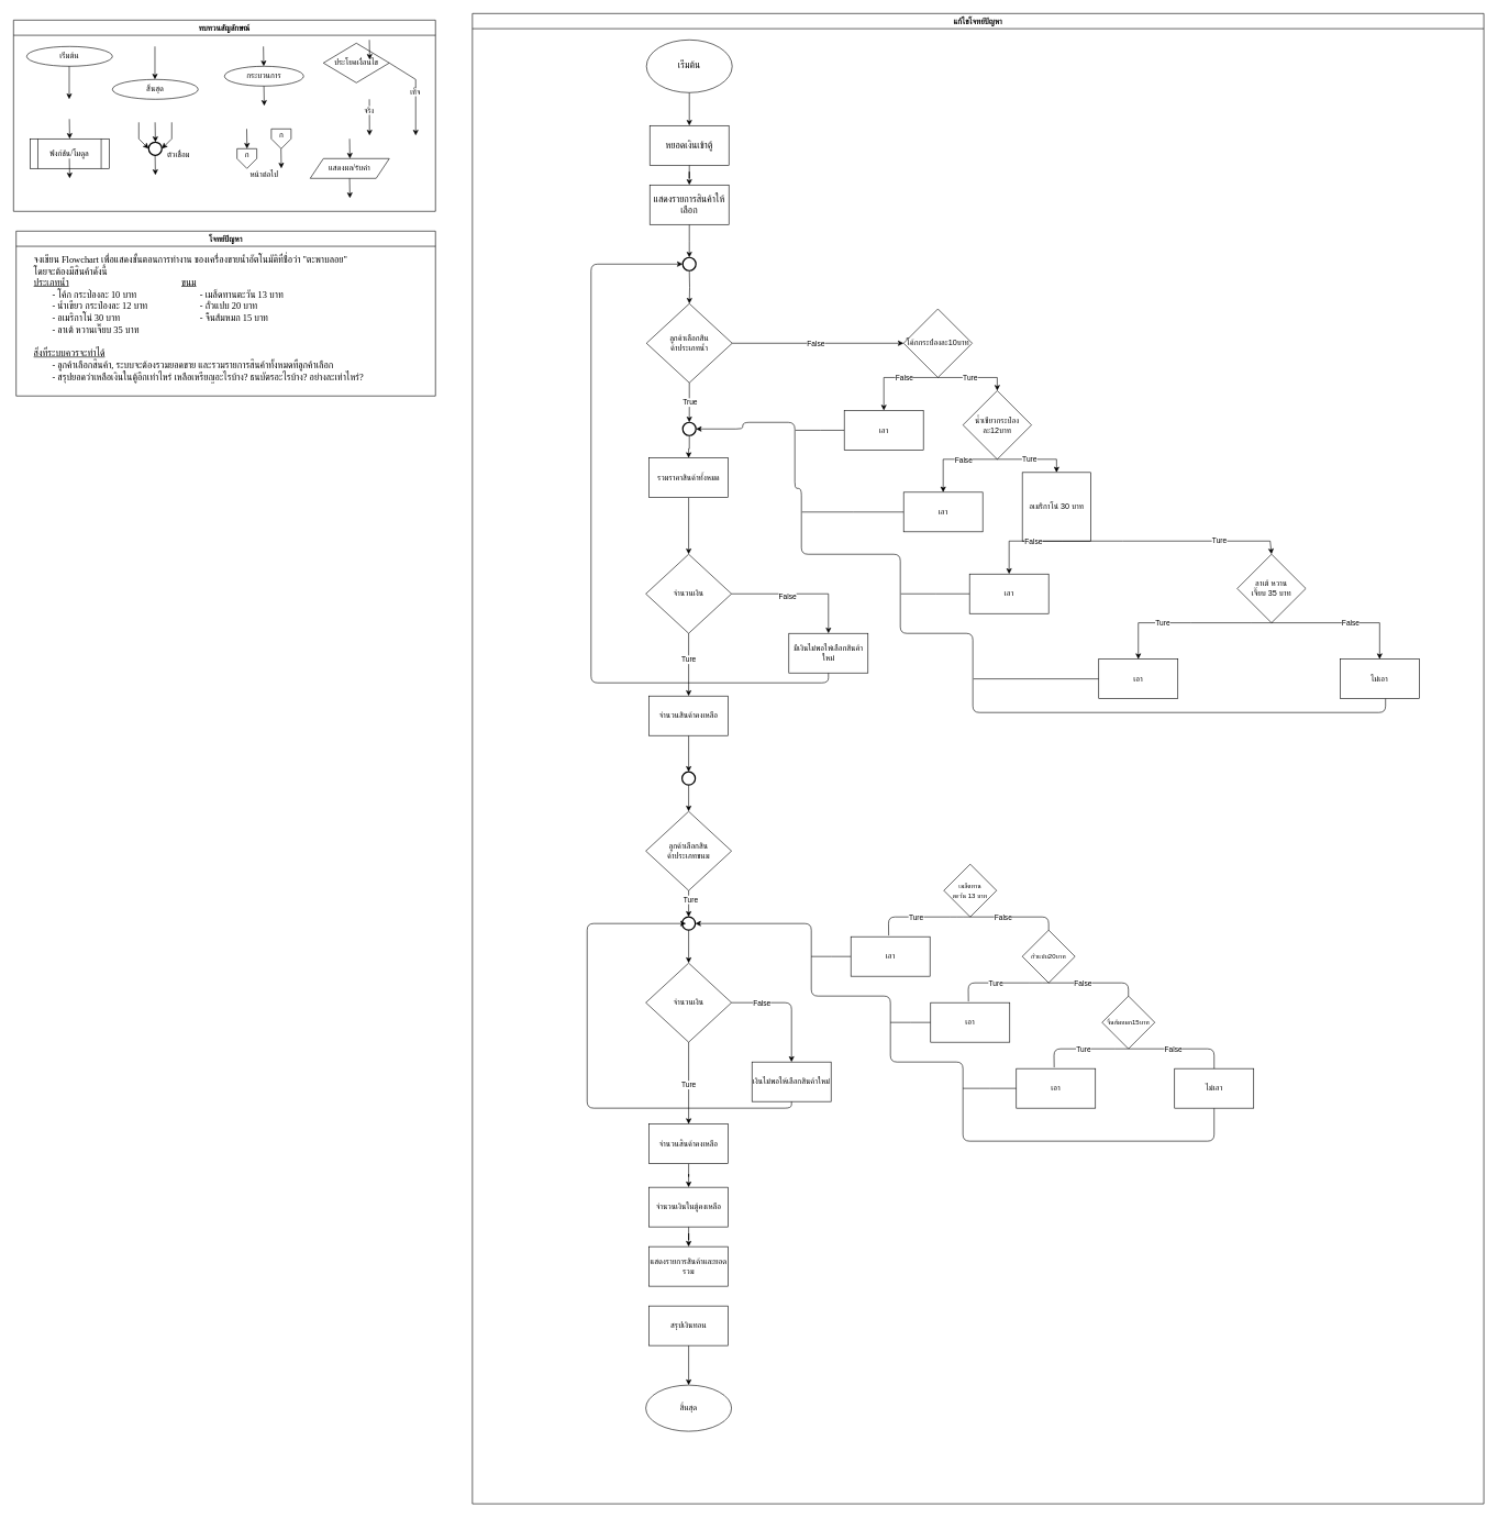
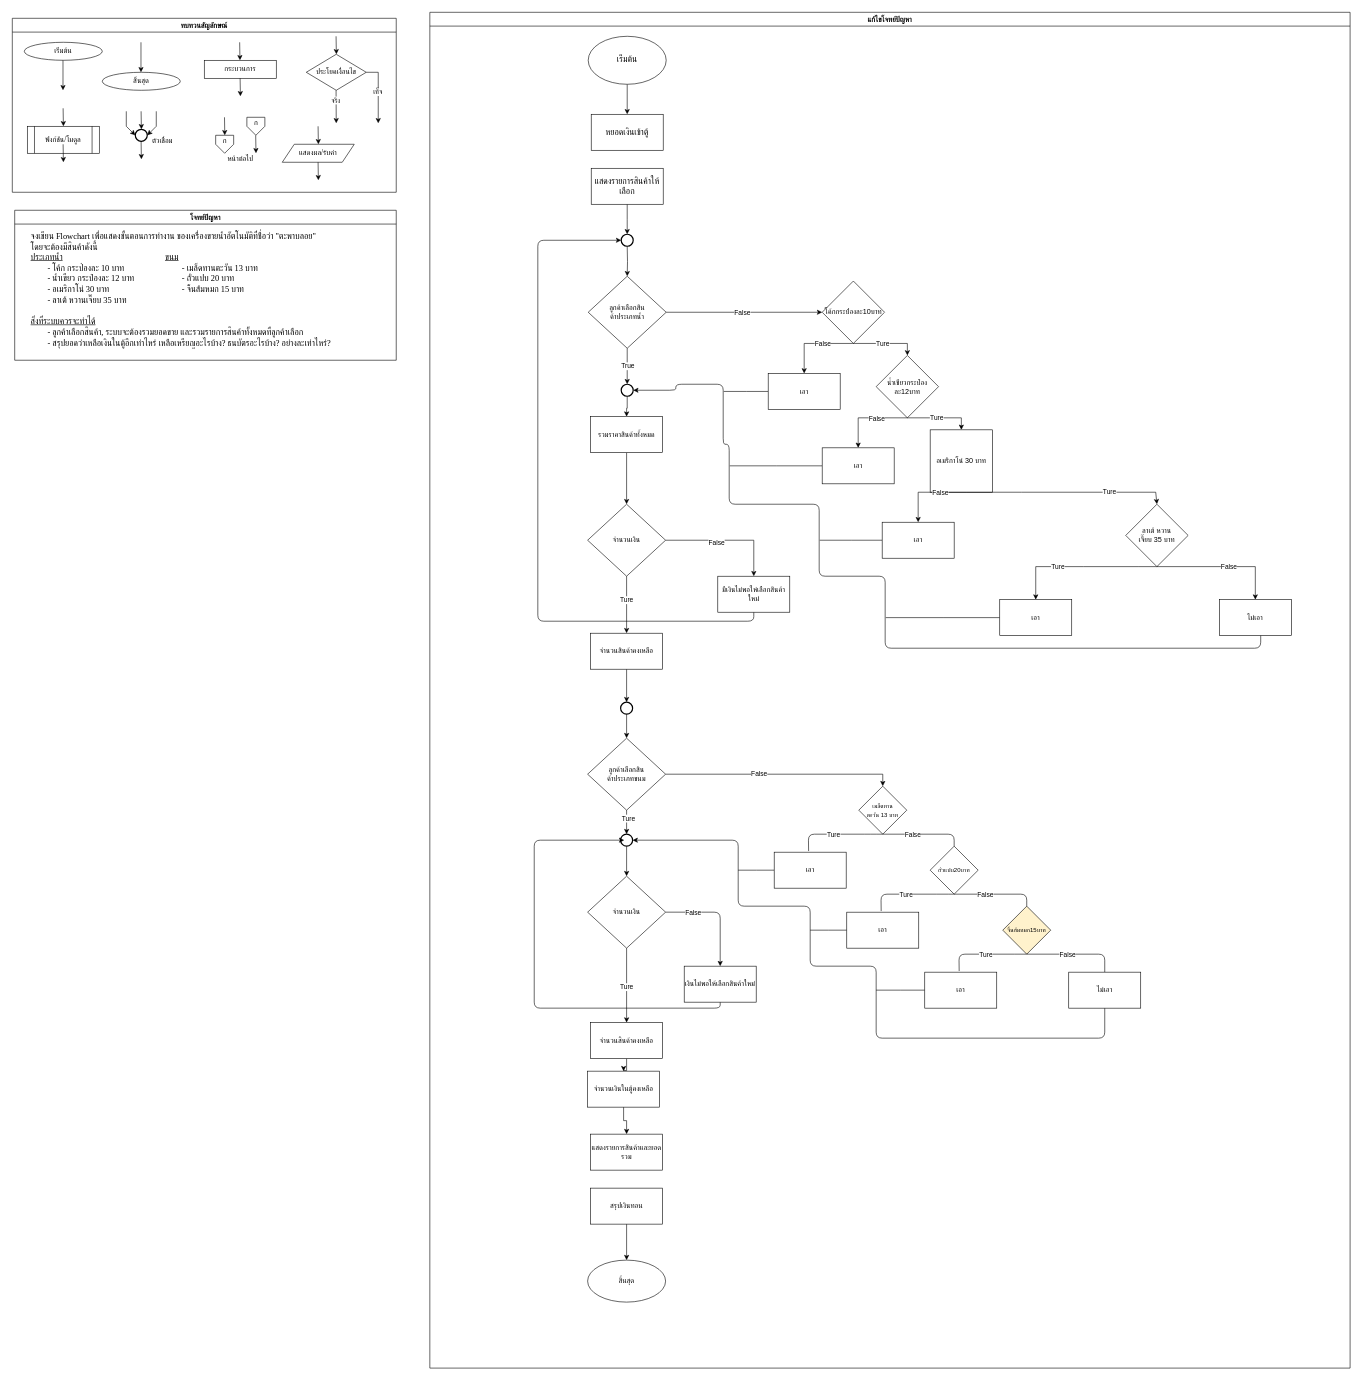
- <mxCell id="10" value="ประโยคเงื่อนไข" style="rhombus;whiteSpace=wrap;html=1;fontFamily=Sarabun;fontSource=https://fonts.googleapis.com/css?family=Sarabun;" vertex="1" parent="2"><mxGeometry x="470" y="35" width="100" height="60" as="geometry" /></mxCell>
+ <mxCell id="10" value="ประโยคเงื่อนไข" style="rhombus;whiteSpace=wrap;html=1;fontFamily=Sarabun;fontSource=https://fonts.googleapis.com/css?family=Sarabun;" vertex="1" parent="2"><mxGeometry x="490" y="60" width="100" height="60" as="geometry" /></mxCell>
- <mxCell id="7" value="กระบวนการ" style="ellipse;whiteSpace=wrap;html=1;fontFamily=Sarabun;fontSource=https://fonts.googleapis.com/css?family=Sarabun;" vertex="1" parent="2"><mxGeometry x="320" y="70" width="120" height="30" as="geometry" /></mxCell>
+ <mxCell id="7" value="กระบวนการ" style="rounded=0;whiteSpace=wrap;html=1;fontFamily=Sarabun;fontSource=https://fonts.googleapis.com/css?family=Sarabun;" vertex="1" parent="2"><mxGeometry x="320" y="70" width="120" height="30" as="geometry" /></mxCell>
- <mxCell id="41" style="edgeStyle=orthogonalEdgeStyle;rounded=0;orthogonalLoop=1;jettySize=auto;html=1;entryX=0.5;entryY=0;entryDx=0;entryDy=0;" edge="1" parent="37" source="42" target="44"><mxGeometry relative="1" as="geometry" /></mxCell>
+ <mxCell id="85" style="edgeStyle=orthogonalEdgeStyle;rounded=0;orthogonalLoop=1;jettySize=auto;html=1;entryX=0.5;entryY=0;entryDx=0;entryDy=0;" edge="1" parent="37" source="89" target="92"><mxGeometry relative="1" as="geometry" /></mxCell>
+ <mxCell id="86" value="False" style="edgeLabel;html=1;align=center;verticalAlign=middle;resizable=0;points=[];" connectable="0" vertex="1" parent="85"><mxGeometry x="-0.191" y="2" relative="1" as="geometry"><mxPoint as="offset" /></mxGeometry></mxCell>
- <mxCell id="108" value="&lt;span style=&quot;font-size: 10px;&quot;&gt;จิ้นส้มหมก15บาท&lt;/span&gt;" style="rhombus;whiteSpace=wrap;html=1;" vertex="1" parent="37"><mxGeometry x="955" y="1490" width="80" height="80" as="geometry" /></mxCell>
+ <mxCell id="108" value="&lt;span style=&quot;font-size: 10px;&quot;&gt;จิ้นส้มหมก15บาท&lt;/span&gt;" style="rhombus;whiteSpace=wrap;html=1;fillColor=#fff2cc;" vertex="1" parent="37"><mxGeometry x="955" y="1490" width="80" height="80" as="geometry" /></mxCell>
- <mxCell id="124" value="จำนวนเงินในตู้คงเหลือ" style="rounded=0;whiteSpace=wrap;html=1;" vertex="1" parent="37"><mxGeometry x="268" y="1780" width="120" height="60" as="geometry" /></mxCell>
+ <mxCell id="124" value="จำนวนเงินในตู้คงเหลือ" style="rounded=0;whiteSpace=wrap;html=1;" vertex="1" parent="37"><mxGeometry x="263" y="1765" width="120" height="60" as="geometry" /></mxCell>
